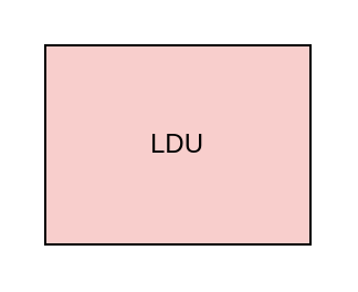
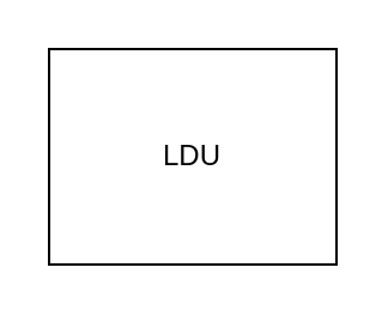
- <mxCell id="2" value="LDU" style="rounded=0;whiteSpace=wrap;html=1;fillColor=#f8cecc;" vertex="1" parent="1"><mxGeometry x="20" y="20" width="120" height="90" as="geometry" /></mxCell>
+ <mxCell id="2" value="LDU" style="rounded=0;whiteSpace=wrap;html=1;" vertex="1" parent="1"><mxGeometry x="20" y="20" width="120" height="90" as="geometry" /></mxCell>
